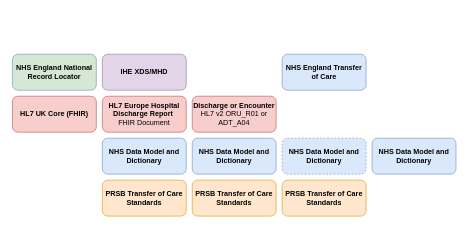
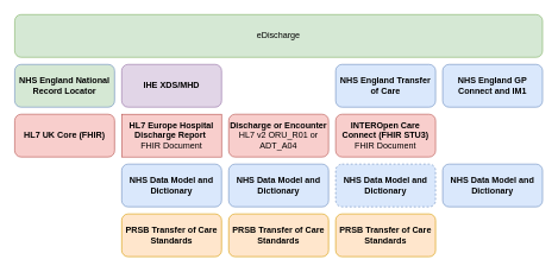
+ <mxCell id="2" value="eDischarge" style="rounded=1;whiteSpace=wrap;html=1;fillColor=#d5e8d4;strokeColor=#82b366;" vertex="1" parent="1"><mxGeometry x="20" y="20" width="740" height="60" as="geometry" /></mxCell>
+ <mxCell id="6" value="&lt;b&gt;NHS England GP Connect and IM1&lt;/b&gt;" style="rounded=1;whiteSpace=wrap;html=1;fillColor=#dae8fc;strokeColor=#6c8ebf;" vertex="1" parent="1"><mxGeometry x="620" y="90" width="140" height="60" as="geometry" /></mxCell>
- <mxCell id="9" value="&lt;b&gt;HL7 Europe Hospital Discharge Report&amp;nbsp;&lt;/b&gt;&lt;br&gt;FHIR Document" style="rounded=1;whiteSpace=wrap;html=1;fillColor=#f8cecc;strokeColor=#b85450;" vertex="1" parent="1"><mxGeometry x="170" y="160" width="140" height="60" as="geometry" /></mxCell>
+ <mxCell id="9" value="&lt;b&gt;HL7 Europe Hospital Discharge Report&amp;nbsp;&lt;/b&gt;&lt;br&gt;FHIR Document" style="whiteSpace=wrap;html=1;fillColor=#f8cecc;strokeColor=#b85450;rounded=0;" vertex="1" parent="1"><mxGeometry x="170" y="160" width="140" height="60" as="geometry" /></mxCell>
+ <mxCell id="7" value="&lt;b&gt;INTEROpen Care Connect (FHIR STU3)&lt;/b&gt;&lt;br&gt;FHIR Document" style="rounded=1;whiteSpace=wrap;html=1;fillColor=#f8cecc;strokeColor=#b85450;" vertex="1" parent="1"><mxGeometry x="470" y="160" width="140" height="60" as="geometry" /></mxCell>
